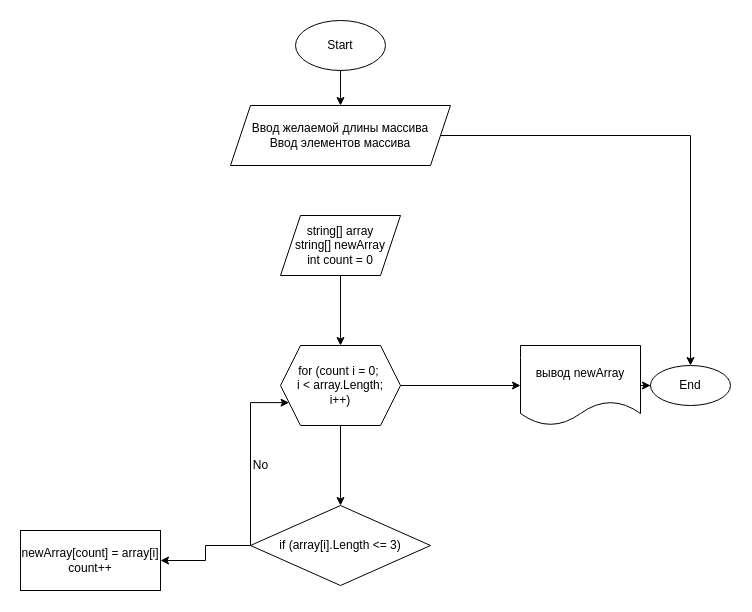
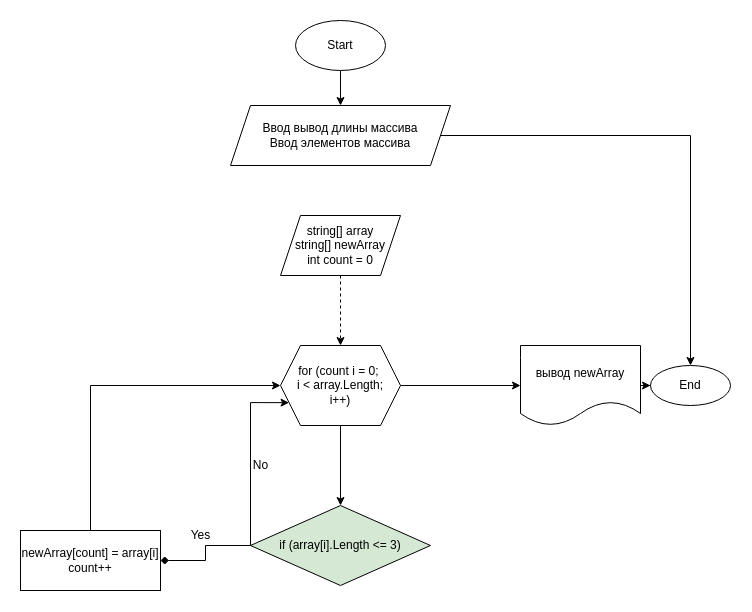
- <mxCell id="17" value="Ввод желаемой длины массива&lt;br&gt;Ввод элементов массива" style="shape=parallelogram;perimeter=parallelogramPerimeter;whiteSpace=wrap;html=1;fixedSize=1;" vertex="1" parent="1"><mxGeometry x="230" y="105" width="220" height="60" as="geometry" /></mxCell>
+ <mxCell id="17" value="Ввод вывод длины массива&lt;br&gt;Ввод элементов массива" style="shape=parallelogram;perimeter=parallelogramPerimeter;whiteSpace=wrap;html=1;fixedSize=1;" vertex="1" parent="1"><mxGeometry x="230" y="105" width="220" height="60" as="geometry" /></mxCell>
- <mxCell id="2" value="" style="edgeStyle=orthogonalEdgeStyle;rounded=0;orthogonalLoop=1;jettySize=auto;html=1;" edge="1" parent="1" source="3" target="6"><mxGeometry relative="1" as="geometry" /></mxCell>
+ <mxCell id="2" value="" style="edgeStyle=orthogonalEdgeStyle;rounded=0;orthogonalLoop=1;jettySize=auto;html=1;dashed=1;" edge="1" parent="1" source="3" target="6"><mxGeometry relative="1" as="geometry" /></mxCell>
+ <mxCell id="10" style="edgeStyle=orthogonalEdgeStyle;rounded=0;orthogonalLoop=1;jettySize=auto;html=1;entryX=0;entryY=0.5;entryDx=0;entryDy=0;" edge="1" parent="1" source="11" target="6"><mxGeometry relative="1" as="geometry"><Array as="points"><mxPoint x="90" y="385" /></Array></mxGeometry></mxCell>
+ <mxCell id="12" value="Yes" style="text;html=1;align=center;verticalAlign=middle;resizable=0;points=[];autosize=1;strokeColor=none;fillColor=none;" vertex="1" parent="1"><mxGeometry x="180" y="520" width="40" height="30" as="geometry" /></mxCell>
- <mxCell id="9" value="if (array[i].Length &amp;lt;= 3)" style="rhombus;whiteSpace=wrap;html=1;" vertex="1" parent="1"><mxGeometry x="250" y="505" width="180" height="80" as="geometry" /></mxCell>
+ <mxCell id="9" value="if (array[i].Length &amp;lt;= 3)" style="rhombus;whiteSpace=wrap;html=1;fillColor=#d5e8d4;" vertex="1" parent="1"><mxGeometry x="250" y="505" width="180" height="80" as="geometry" /></mxCell>
- <mxCell id="7" value="" style="edgeStyle=orthogonalEdgeStyle;rounded=0;orthogonalLoop=1;jettySize=auto;html=1;" edge="1" parent="1" source="9" target="11"><mxGeometry relative="1" as="geometry" /></mxCell>
+ <mxCell id="7" value="" style="edgeStyle=orthogonalEdgeStyle;rounded=0;orthogonalLoop=1;jettySize=auto;html=1;endArrow=diamond;" edge="1" parent="1" source="9" target="11"><mxGeometry relative="1" as="geometry" /></mxCell>
